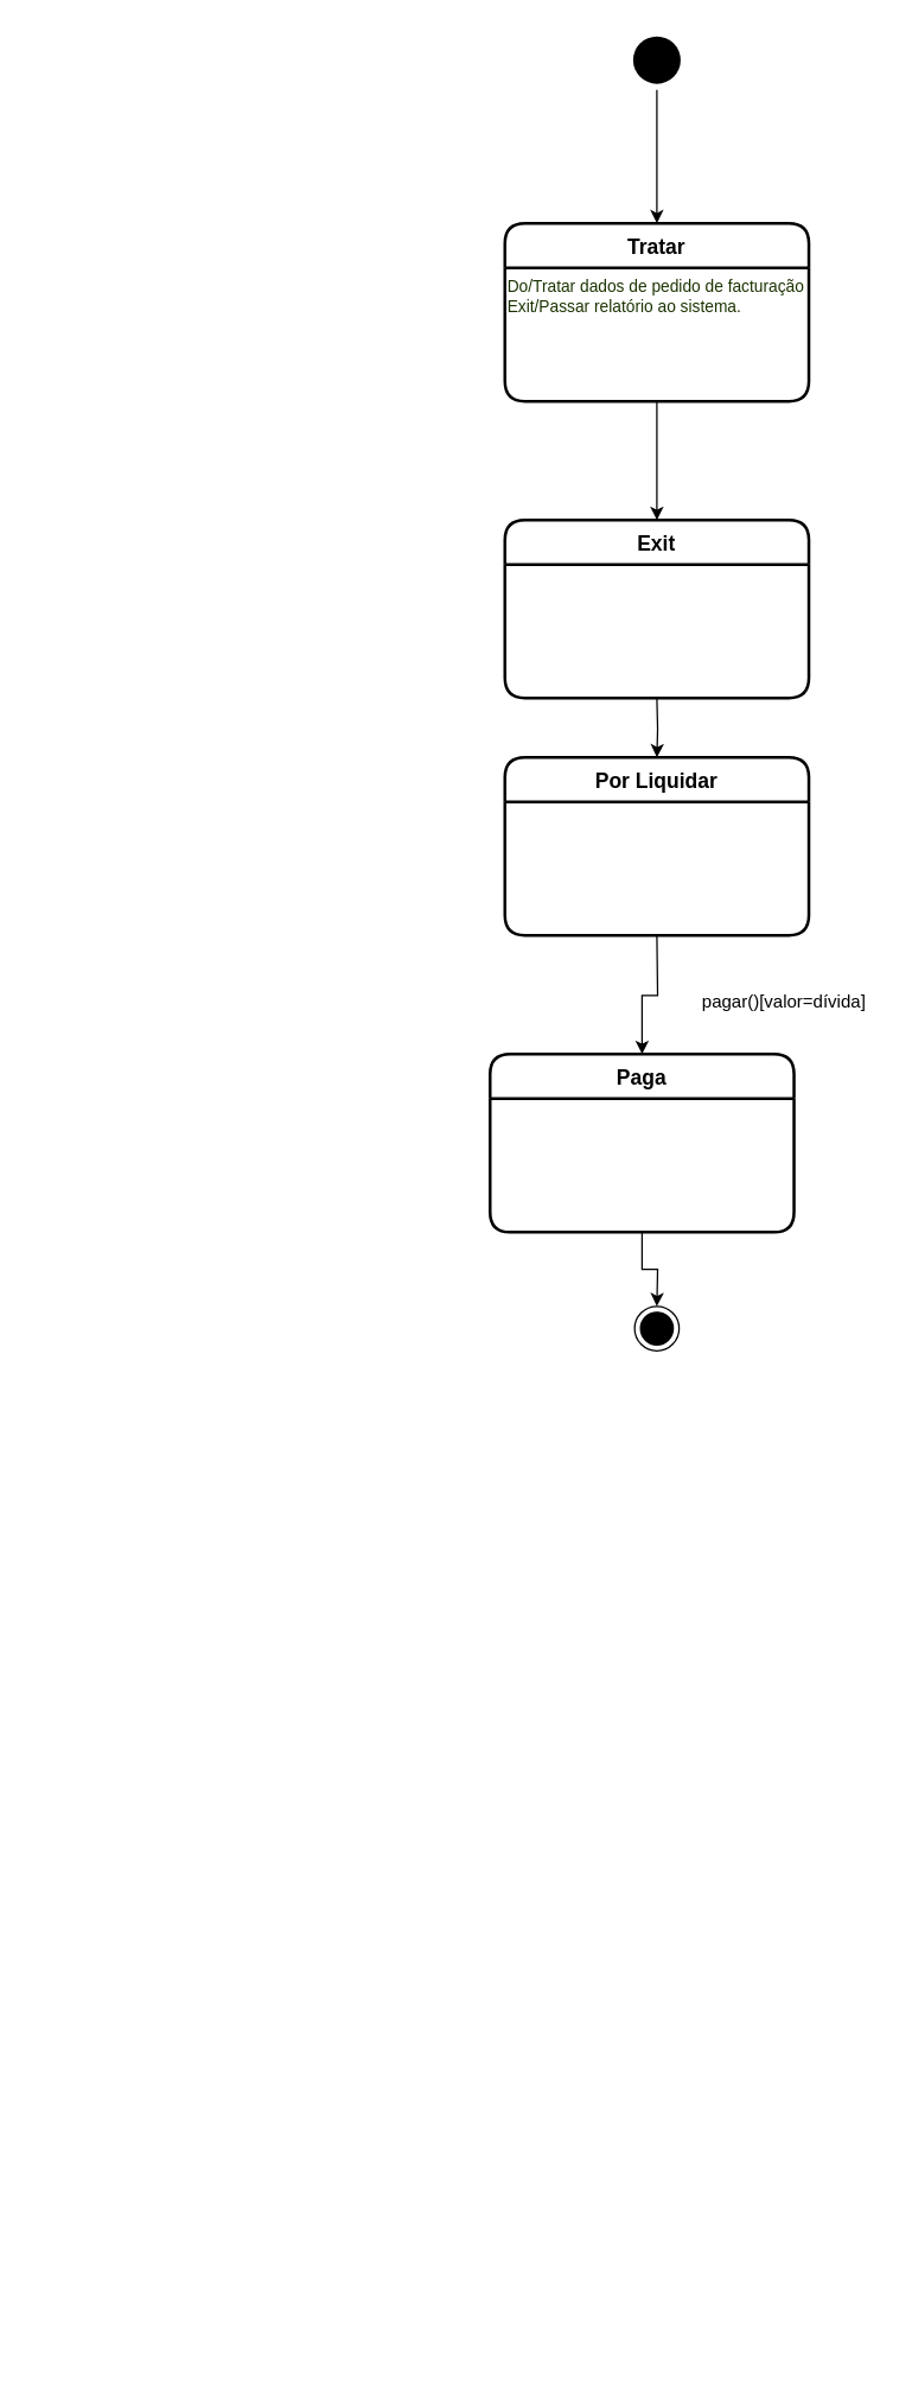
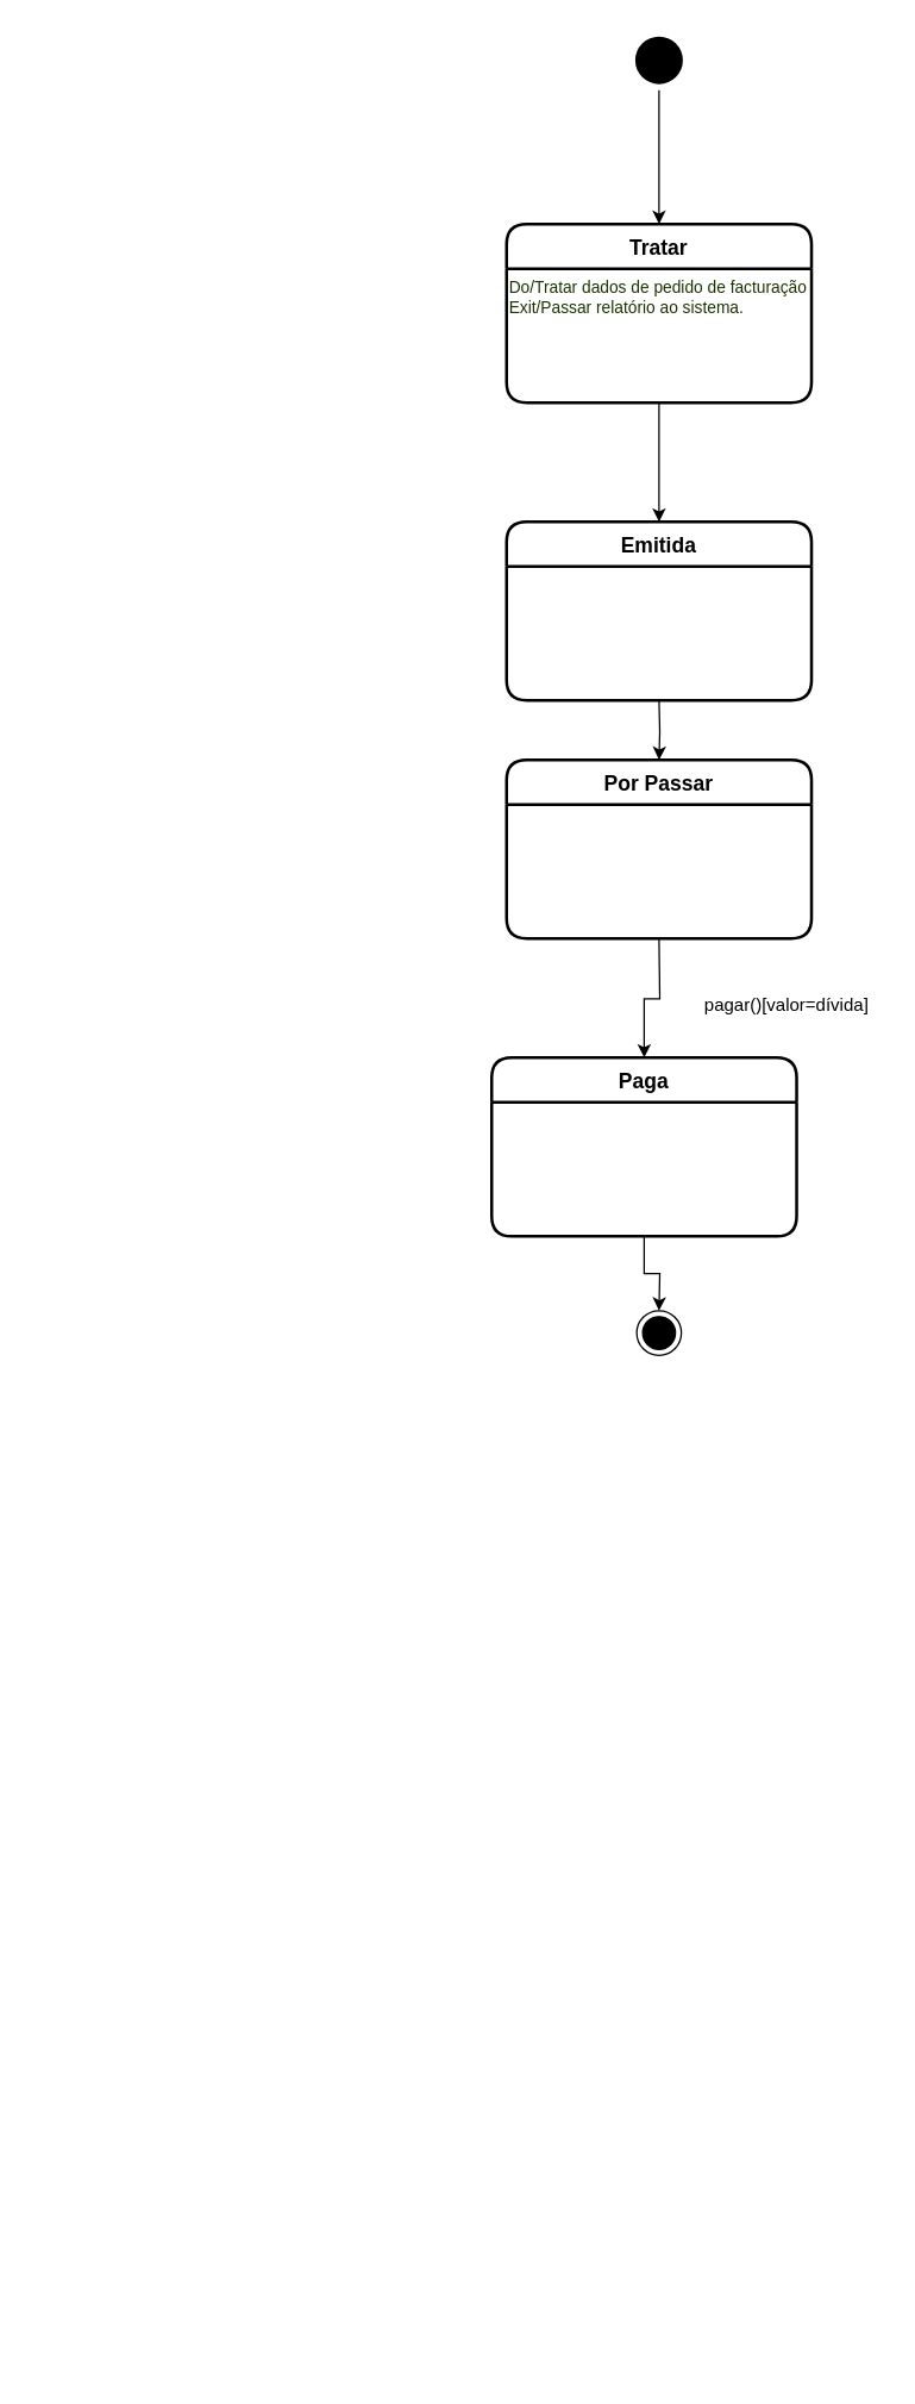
- <mxCell id="8" value="Exit" style="swimlane;childLayout=stackLayout;horizontal=1;startSize=30;horizontalStack=0;rounded=1;fontSize=14;fontStyle=1;strokeWidth=2;resizeParent=0;resizeLast=1;shadow=0;dashed=0;align=center;" parent="1" vertex="1"><mxGeometry x="340" y="350" width="205" height="120" as="geometry" /></mxCell>
+ <mxCell id="8" value="Emitida" style="swimlane;childLayout=stackLayout;horizontal=1;startSize=30;horizontalStack=0;rounded=1;fontSize=14;fontStyle=1;strokeWidth=2;resizeParent=0;resizeLast=1;shadow=0;dashed=0;align=center;" parent="1" vertex="1"><mxGeometry x="340" y="350" width="205" height="120" as="geometry" /></mxCell>
- <mxCell id="9" value="Por Liquidar" style="swimlane;childLayout=stackLayout;horizontal=1;startSize=30;horizontalStack=0;rounded=1;fontSize=14;fontStyle=1;strokeWidth=2;resizeParent=0;resizeLast=1;shadow=0;dashed=0;align=center;" parent="1" vertex="1"><mxGeometry x="340" y="510" width="205" height="120" as="geometry" /></mxCell>
+ <mxCell id="9" value="Por Passar" style="swimlane;childLayout=stackLayout;horizontal=1;startSize=30;horizontalStack=0;rounded=1;fontSize=14;fontStyle=1;strokeWidth=2;resizeParent=0;resizeLast=1;shadow=0;dashed=0;align=center;" parent="1" vertex="1"><mxGeometry x="340" y="510" width="205" height="120" as="geometry" /></mxCell>
